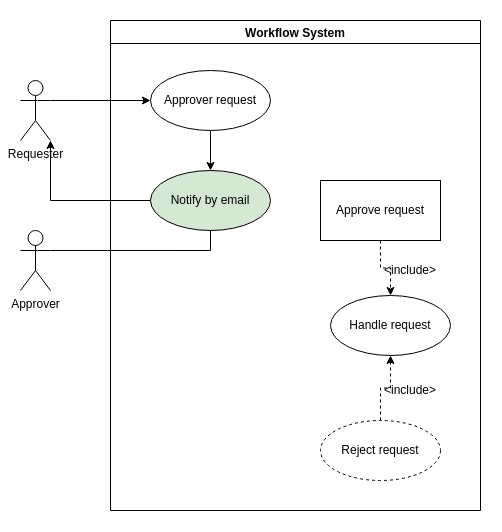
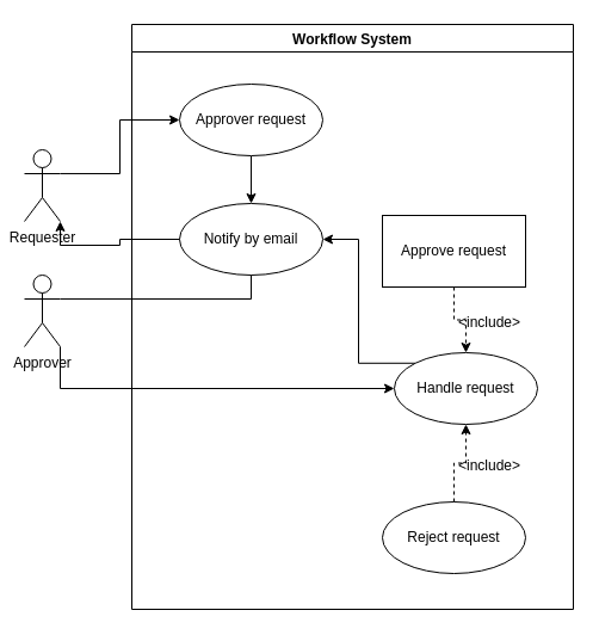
- <mxCell id="3" value="Requester" style="shape=umlActor;verticalLabelPosition=bottom;verticalAlign=top;html=1;outlineConnect=0;" vertex="1" parent="1"><mxGeometry x="20" y="80" width="30" height="60" as="geometry" /></mxCell>
+ <mxCell id="3" value="Requester" style="shape=umlActor;verticalLabelPosition=bottom;verticalAlign=top;html=1;outlineConnect=0;" vertex="1" parent="1"><mxGeometry x="20" y="125" width="30" height="60" as="geometry" /></mxCell>
- <mxCell id="7" value="Notify by email" style="ellipse;whiteSpace=wrap;html=1;fillColor=#d5e8d4;" vertex="1" parent="4"><mxGeometry x="40" y="150" width="120" height="60" as="geometry" /></mxCell>
+ <mxCell id="7" value="Notify by email" style="ellipse;whiteSpace=wrap;html=1;" vertex="1" parent="4"><mxGeometry x="40" y="150" width="120" height="60" as="geometry" /></mxCell>
+ <mxCell id="10" style="edgeStyle=orthogonalEdgeStyle;rounded=0;orthogonalLoop=1;jettySize=auto;html=1;exitX=0;exitY=0;exitDx=0;exitDy=0;entryX=1;entryY=0.5;entryDx=0;entryDy=0;" edge="1" parent="4" source="11" target="7"><mxGeometry relative="1" as="geometry" /></mxCell>
+ <mxCell id="16" style="edgeStyle=orthogonalEdgeStyle;rounded=0;orthogonalLoop=1;jettySize=auto;html=1;exitX=1;exitY=1;exitDx=0;exitDy=0;exitPerimeter=0;entryX=0;entryY=0.5;entryDx=0;entryDy=0;" edge="1" parent="1" source="17" target="11"><mxGeometry relative="1" as="geometry" /></mxCell>
- <mxCell id="9" value="Reject request" style="ellipse;whiteSpace=wrap;html=1;dashed=1;" vertex="1" parent="4"><mxGeometry x="210" y="400" width="120" height="60" as="geometry" /></mxCell>
+ <mxCell id="9" value="Reject request" style="ellipse;whiteSpace=wrap;html=1;" vertex="1" parent="4"><mxGeometry x="210" y="400" width="120" height="60" as="geometry" /></mxCell>
